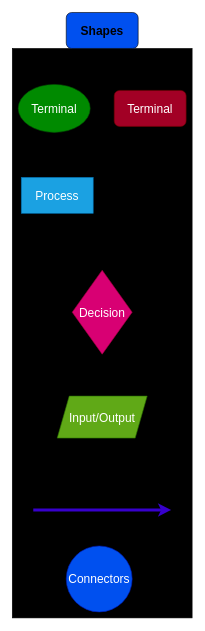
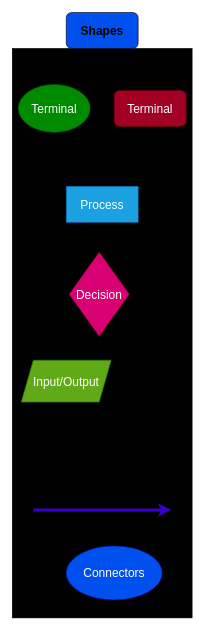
- <mxCell id="6" value="Process" style="rounded=0;whiteSpace=wrap;html=1;fontSize=20;fillColor=#1ba1e2;fontColor=#ffffff;strokeColor=#006EAF;" vertex="1" parent="1"><mxGeometry x="35" y="295" width="120" height="60" as="geometry" /></mxCell>
+ <mxCell id="6" value="Process" style="rounded=0;whiteSpace=wrap;html=1;fontSize=20;fillColor=#1ba1e2;fontColor=#ffffff;strokeColor=#006EAF;" vertex="1" parent="1"><mxGeometry x="110" y="310" width="120" height="60" as="geometry" /></mxCell>
- <mxCell id="7" value="Decision" style="rhombus;whiteSpace=wrap;html=1;fontSize=20;fillColor=#d80073;fontColor=#ffffff;strokeColor=#A50040;" vertex="1" parent="1"><mxGeometry x="120" y="450" width="100" height="140" as="geometry" /></mxCell>
+ <mxCell id="7" value="Decision" style="rhombus;whiteSpace=wrap;html=1;fontSize=20;fillColor=#d80073;fontColor=#ffffff;strokeColor=#A50040;" vertex="1" parent="1"><mxGeometry x="115" y="420" width="100" height="140" as="geometry" /></mxCell>
- <mxCell id="8" value="Input/Output" style="shape=parallelogram;perimeter=parallelogramPerimeter;whiteSpace=wrap;html=1;fixedSize=1;fontSize=20;fillColor=#60a917;fontColor=#ffffff;strokeColor=#2D7600;" vertex="1" parent="1"><mxGeometry x="95" y="660" width="150" height="70" as="geometry" /></mxCell>
+ <mxCell id="8" value="Input/Output" style="shape=parallelogram;perimeter=parallelogramPerimeter;whiteSpace=wrap;html=1;fixedSize=1;fontSize=20;fillColor=#60a917;fontColor=#ffffff;strokeColor=#2D7600;" vertex="1" parent="1"><mxGeometry x="35" y="600" width="150" height="70" as="geometry" /></mxCell>
- <mxCell id="11" value="Connectors" style="ellipse;whiteSpace=wrap;html=1;aspect=fixed;fontSize=20;fillColor=#0050ef;fontColor=#ffffff;strokeColor=#001DBC;" vertex="1" parent="1"><mxGeometry x="110" y="910" width="110" height="110" as="geometry" /></mxCell>
+ <mxCell id="11" value="Connectors" style="ellipse;whiteSpace=wrap;html=1;aspect=fixed;fontSize=20;fillColor=#0050ef;fontColor=#ffffff;strokeColor=#001DBC;" vertex="1" parent="1"><mxGeometry x="110" y="910" width="160" height="90" as="geometry" /></mxCell>
